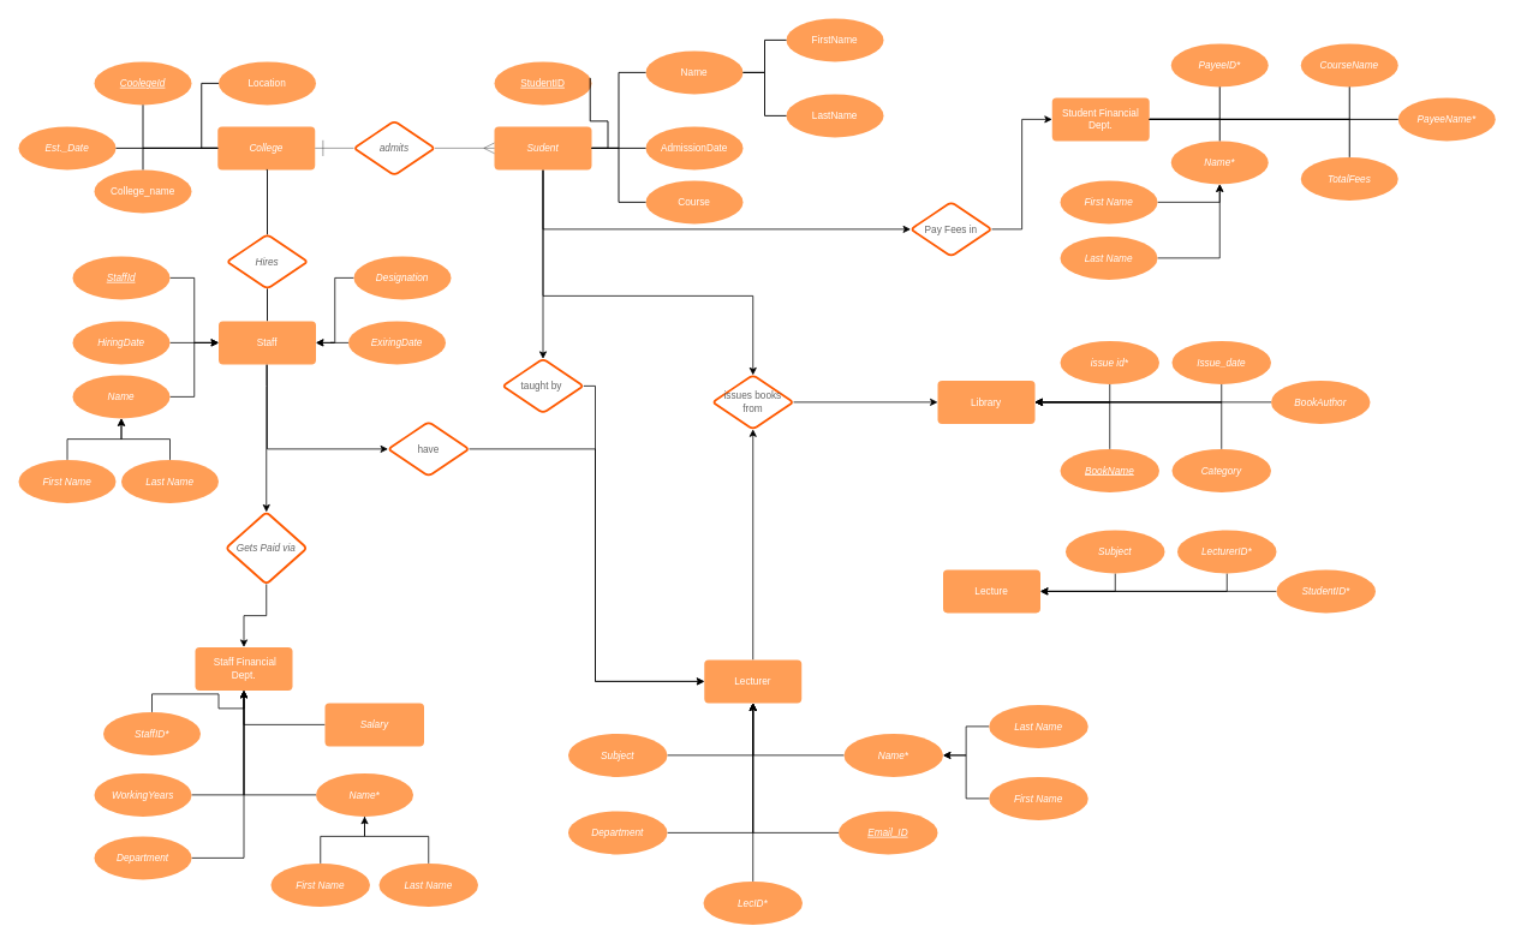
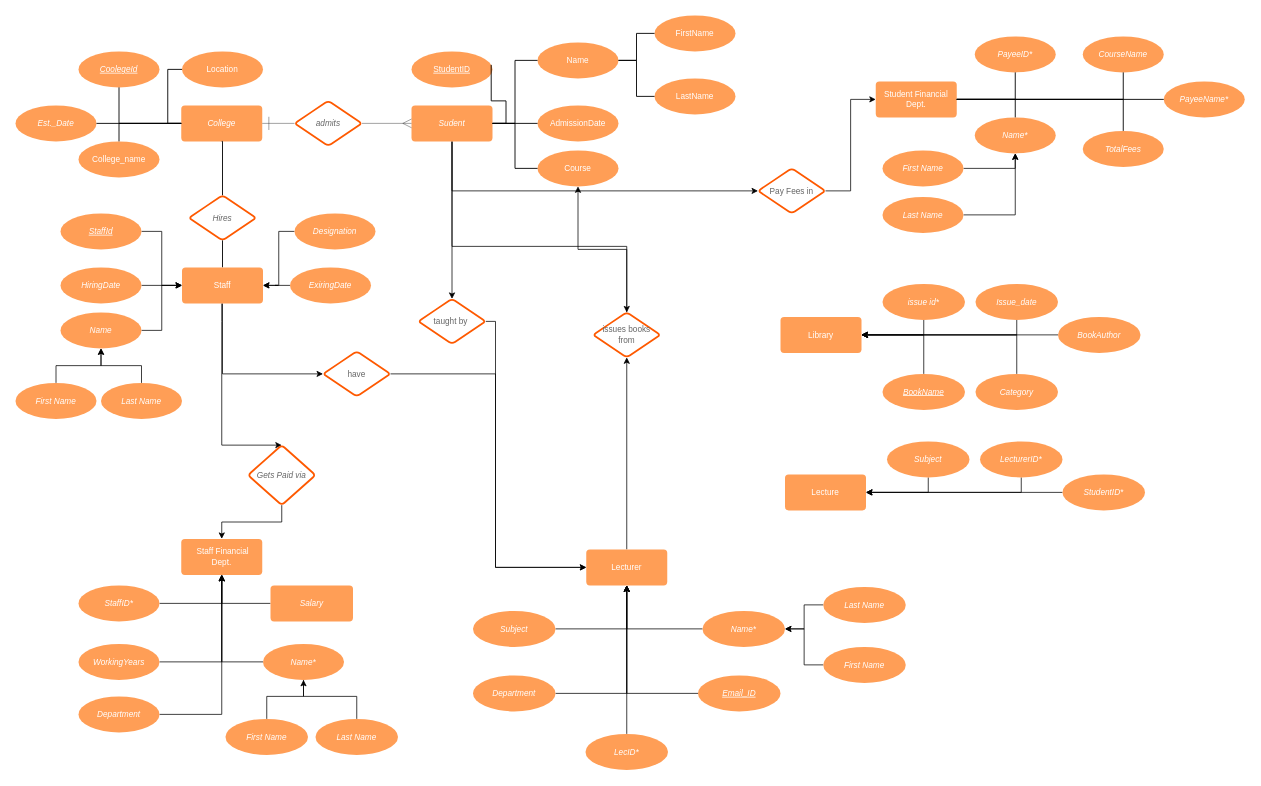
- <mxCell id="104" style="edgeStyle=orthogonalEdgeStyle;rounded=0;orthogonalLoop=1;jettySize=auto;html=1;entryX=0;entryY=0.5;entryDx=0;entryDy=0;" parent="1" source="105" target="106" edge="1"><mxGeometry relative="1" as="geometry" /></mxCell>
+ <mxCell id="104" style="edgeStyle=orthogonalEdgeStyle;rounded=0;orthogonalLoop=1;jettySize=auto;html=1;" parent="1" source="105" target="22" edge="1"><mxGeometry relative="1" as="geometry" /></mxCell>
- <mxCell id="57" value="Gets Paid via" style="html=1;whiteSpace=wrap;rhombus;fontSize=11;fontColor=#666666;fontStyle=2;spacing=5;strokeColor=#fe5900;strokeOpacity=100;rounded=1;absoluteArcSize=1;arcSize=9.6;strokeWidth=2.4;" parent="1" vertex="1"><mxGeometry x="250" y="568" width="90" height="80" as="geometry" /></mxCell>
+ <mxCell id="57" value="Gets Paid via" style="html=1;whiteSpace=wrap;rhombus;fontSize=11;fontColor=#666666;fontStyle=2;spacing=5;strokeColor=#fe5900;strokeOpacity=100;rounded=1;absoluteArcSize=1;arcSize=9.6;strokeWidth=2.4;" parent="1" vertex="1"><mxGeometry x="330" y="593" width="90" height="80" as="geometry" /></mxCell>
- <mxCell id="58" value="&amp;nbsp;Staff Financial Dept." style="html=1;whiteSpace=wrap;;fontSize=11;fontColor=#ffffff;spacing=5;strokeOpacity=0;fillOpacity=100;rounded=1;absoluteArcSize=1;arcSize=9.6;fillColor=#ff9e56;strokeWidth=1.2;" parent="1" vertex="1"><mxGeometry x="216" y="718" width="108" height="48" as="geometry" /></mxCell>
+ <mxCell id="58" value="&amp;nbsp;Staff Financial Dept." style="html=1;whiteSpace=wrap;;fontSize=11;fontColor=#ffffff;spacing=5;strokeOpacity=0;fillOpacity=100;rounded=1;absoluteArcSize=1;arcSize=9.6;fillColor=#ff9e56;strokeWidth=1.2;" parent="1" vertex="1"><mxGeometry x="241" y="718" width="108" height="48" as="geometry" /></mxCell>
- <mxCell id="60" value="StaffID*" style="html=1;whiteSpace=wrap;ellipse;fontSize=11;fontColor=#ffffff;fontStyle=2;spacing=5;strokeOpacity=0;fillOpacity=100;rounded=1;absoluteArcSize=1;arcSize=9.6;fillColor=#ff9e56;strokeWidth=1.2;" parent="1" vertex="1"><mxGeometry x="114" y="790" width="108" height="48" as="geometry" /></mxCell>
+ <mxCell id="60" value="StaffID*" style="html=1;whiteSpace=wrap;ellipse;fontSize=11;fontColor=#ffffff;fontStyle=2;spacing=5;strokeOpacity=0;fillOpacity=100;rounded=1;absoluteArcSize=1;arcSize=9.6;fillColor=#ff9e56;strokeWidth=1.2;" parent="1" vertex="1"><mxGeometry x="104" y="780" width="108" height="48" as="geometry" /></mxCell>
